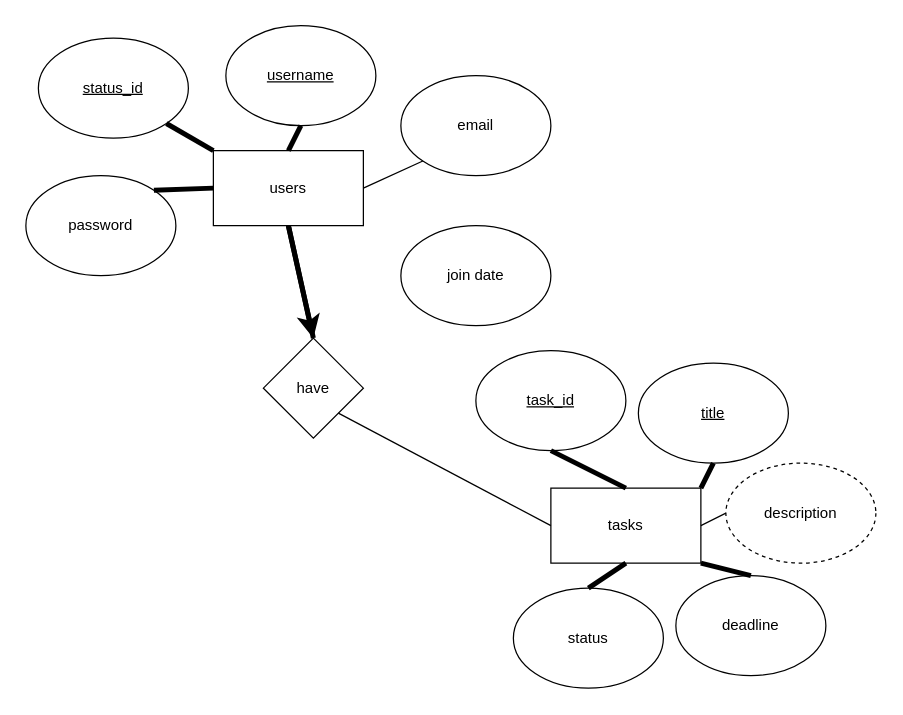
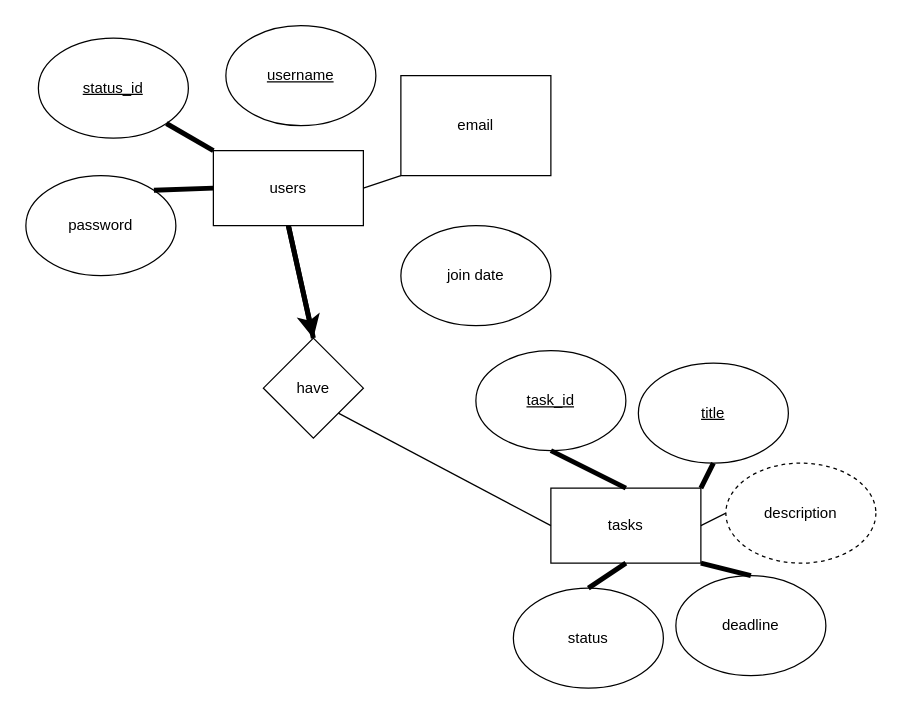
- <mxCell id="5" value="email" style="ellipse;whiteSpace=wrap;html=1;" vertex="1" parent="1"><mxGeometry x="320" y="60" width="120" height="80" as="geometry" /></mxCell>
+ <mxCell id="5" value="email" style="whiteSpace=wrap;html=1;rounded=0;" vertex="1" parent="1"><mxGeometry x="320" y="60" width="120" height="80" as="geometry" /></mxCell>
- <mxCell id="10" value="" style="endArrow=none;html=1;entryX=0.5;entryY=1;entryDx=0;entryDy=0;exitX=0.5;exitY=0;exitDx=0;exitDy=0;strokeWidth=4;" edge="1" parent="1" source="2" target="4"><mxGeometry width="50" height="50" relative="1" as="geometry"><mxPoint x="190" y="140" as="sourcePoint" /><mxPoint x="152.426" y="118.284" as="targetPoint" /></mxGeometry></mxCell>
